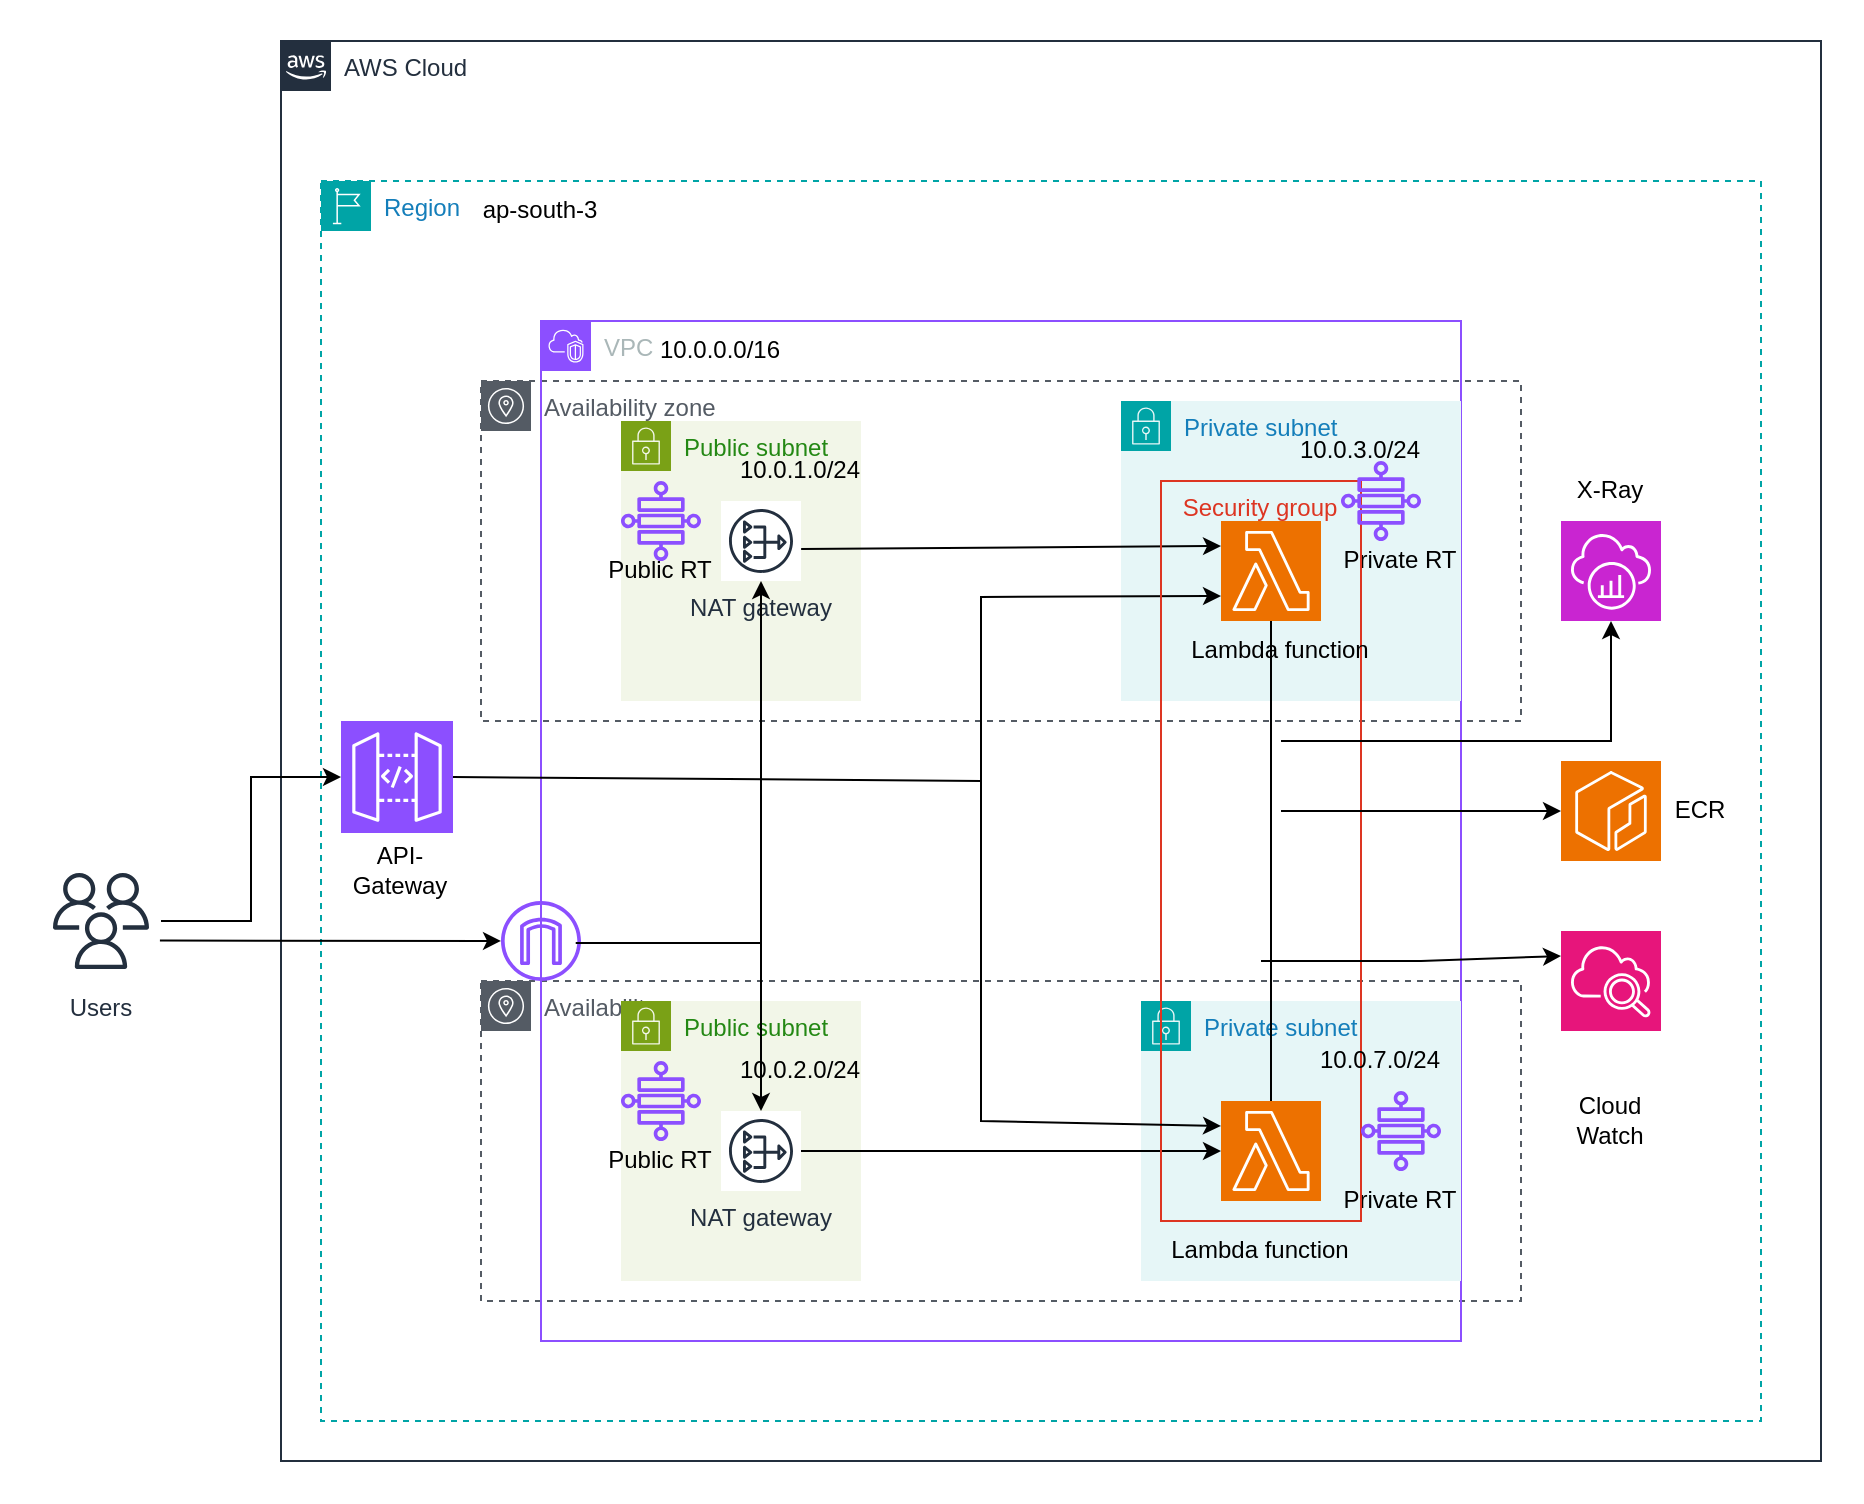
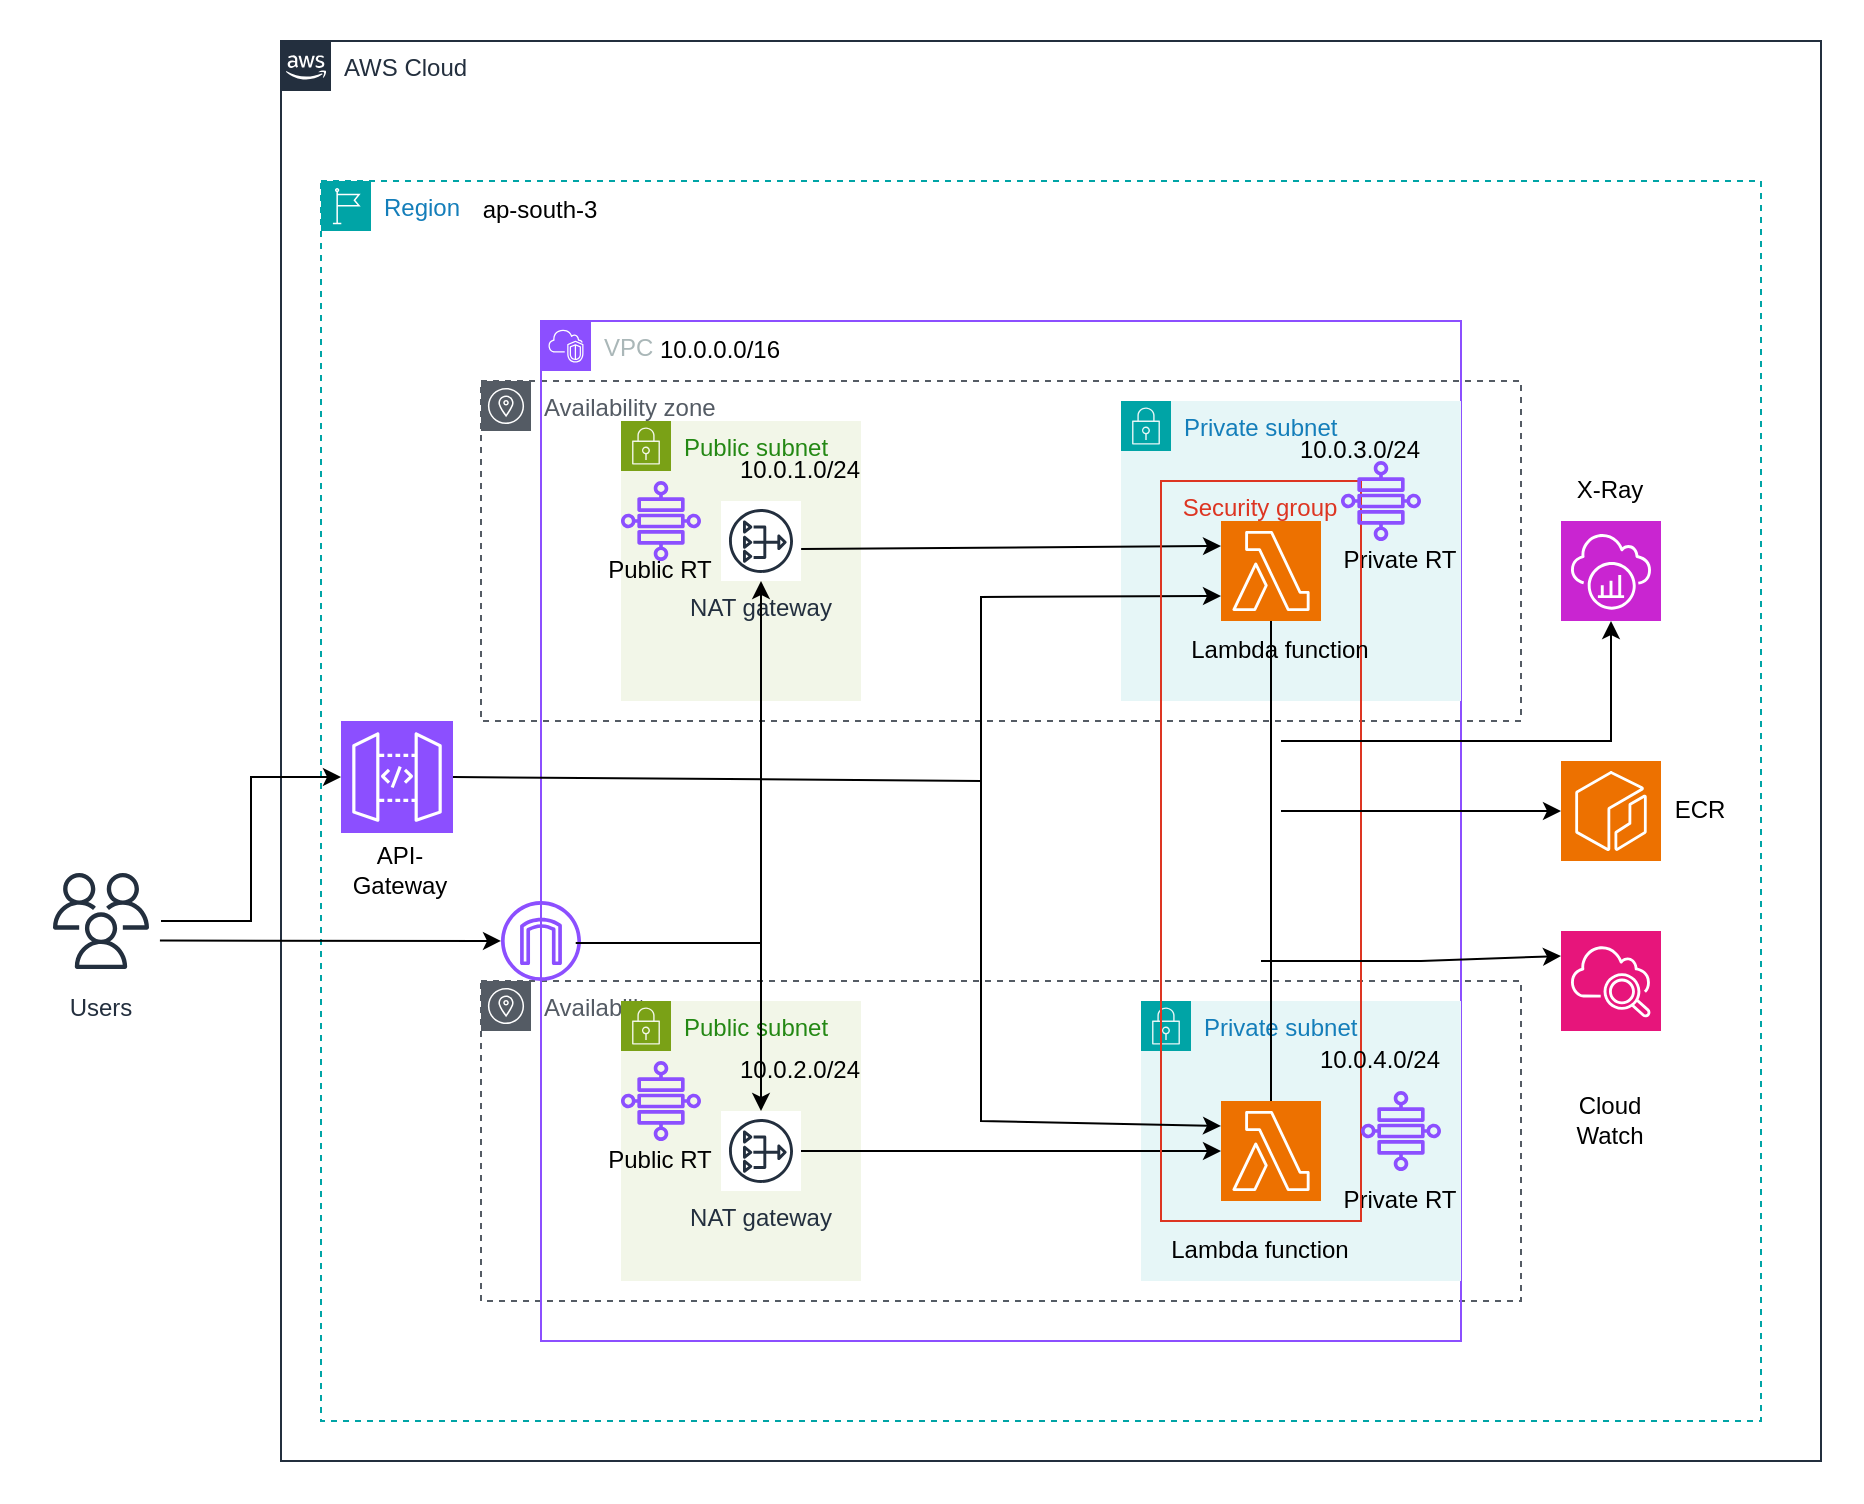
- <mxCell id="33" value="10.0.7.0/24" style="text;html=1;align=center;verticalAlign=middle;whiteSpace=wrap;rounded=0;" vertex="1" parent="3"><mxGeometry x="500" y="425" width="60" height="30" as="geometry" /></mxCell>
+ <mxCell id="33" value="10.0.4.0/24" style="text;html=1;align=center;verticalAlign=middle;whiteSpace=wrap;rounded=0;" vertex="1" parent="3"><mxGeometry x="500" y="425" width="60" height="30" as="geometry" /></mxCell>
